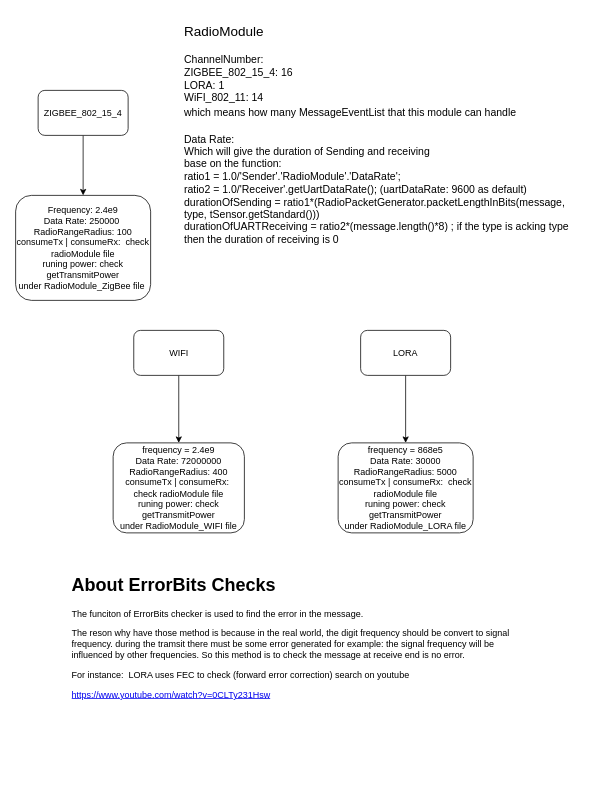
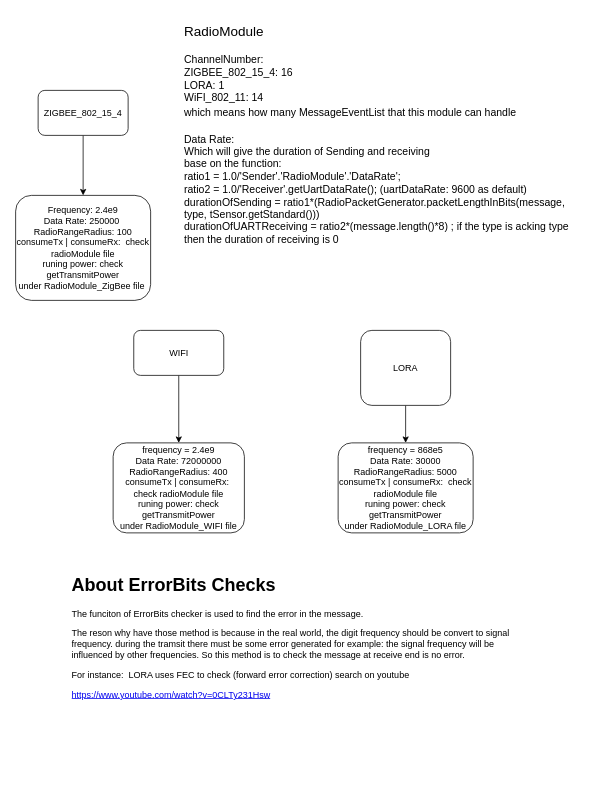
- <mxCell id="10" value="LORA" style="rounded=1;whiteSpace=wrap;html=1;" vertex="1" parent="1"><mxGeometry x="480" y="440" width="120" height="60" as="geometry" /></mxCell>
+ <mxCell id="10" value="LORA" style="rounded=1;whiteSpace=wrap;html=1;" vertex="1" parent="1"><mxGeometry x="480" y="440" width="120" height="100" as="geometry" /></mxCell>
